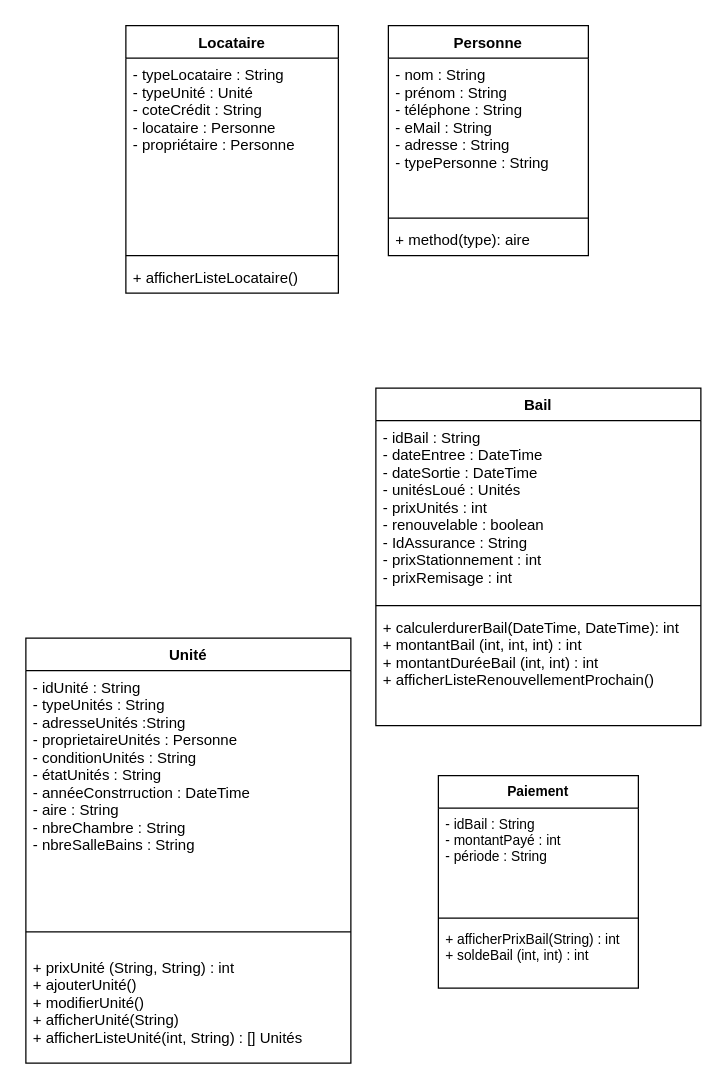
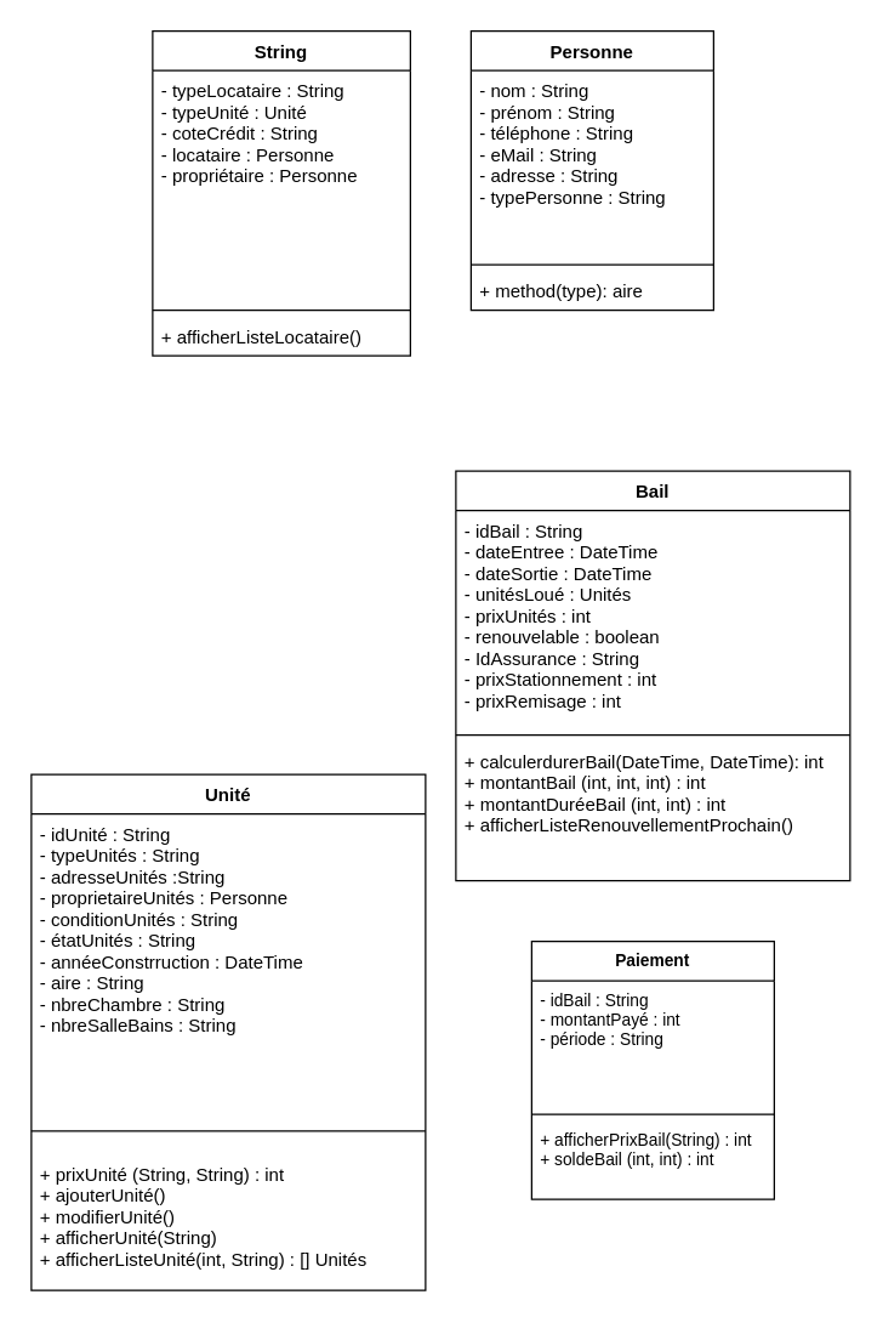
- <mxCell id="2" value="Locataire" style="swimlane;fontStyle=1;align=center;verticalAlign=top;childLayout=stackLayout;horizontal=1;startSize=26;horizontalStack=0;resizeParent=1;resizeParentMax=0;resizeLast=0;collapsible=1;marginBottom=0;" vertex="1" parent="1"><mxGeometry x="100" y="20" width="170" height="214" as="geometry" /></mxCell>
+ <mxCell id="2" value="String" style="swimlane;fontStyle=1;align=center;verticalAlign=top;childLayout=stackLayout;horizontal=1;startSize=26;horizontalStack=0;resizeParent=1;resizeParentMax=0;resizeLast=0;collapsible=1;marginBottom=0;" vertex="1" parent="1"><mxGeometry x="100" y="20" width="170" height="214" as="geometry" /></mxCell>
